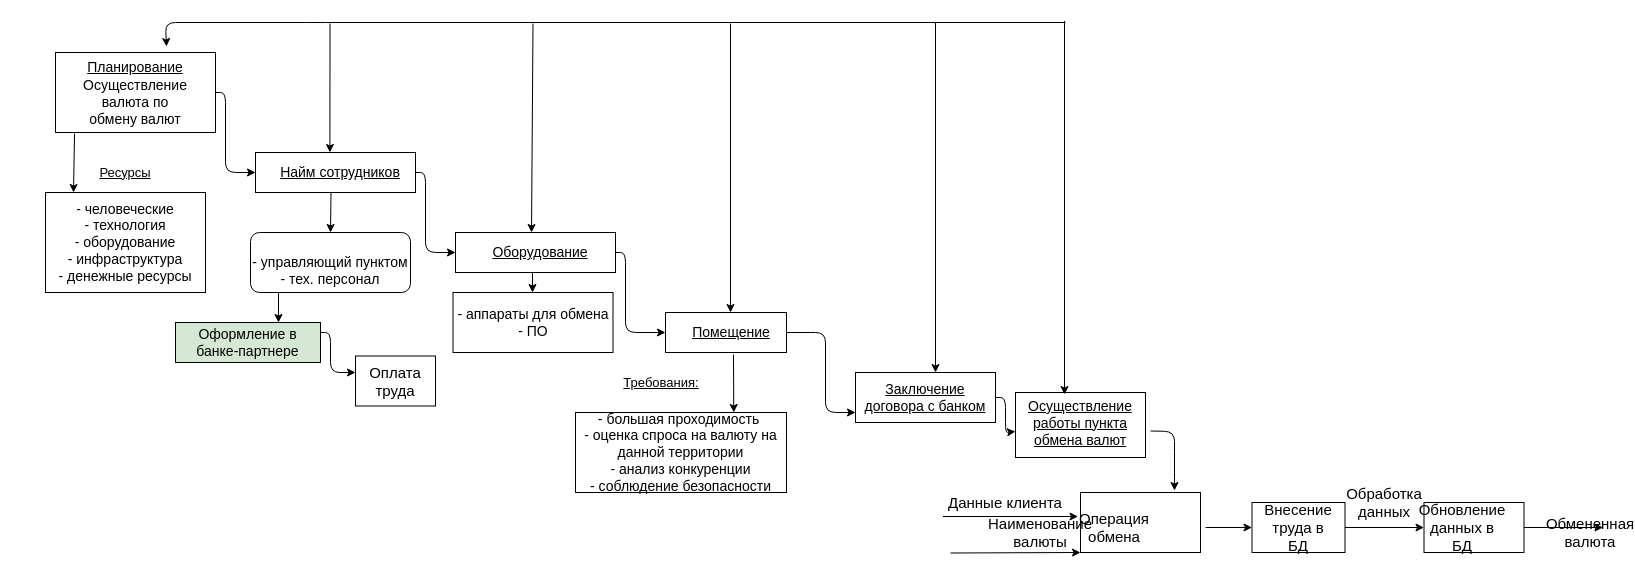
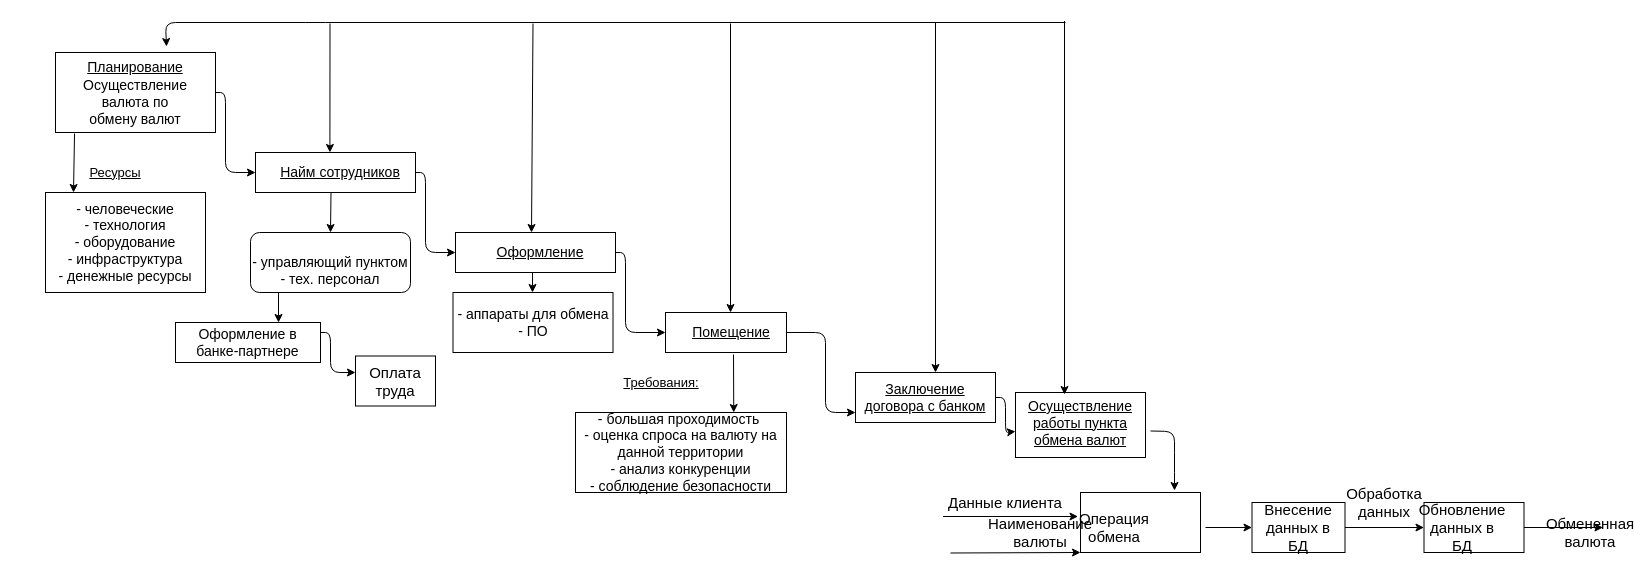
- <mxCell id="14" value="Ресурсы" style="text;html=1;strokeColor=none;fillColor=none;align=center;verticalAlign=middle;whiteSpace=wrap;rounded=0;fontStyle=4;fontSize=13;" parent="1" vertex="1"><mxGeometry x="105" y="162" width="40" height="20" as="geometry" /></mxCell>
+ <mxCell id="14" value="Ресурсы" style="text;html=1;strokeColor=none;fillColor=none;align=center;verticalAlign=middle;whiteSpace=wrap;rounded=0;fontStyle=4;fontSize=13;" parent="1" vertex="1"><mxGeometry x="95" y="162" width="40" height="20" as="geometry" /></mxCell>
- <mxCell id="19" value="Оборудование&lt;br&gt;" style="text;html=1;strokeColor=none;fillColor=none;align=center;verticalAlign=middle;whiteSpace=wrap;rounded=0;fontSize=14;fontStyle=4" parent="1" vertex="1"><mxGeometry x="425" y="224.5" width="230" height="55" as="geometry" /></mxCell>
+ <mxCell id="19" value="Оформление&lt;br&gt;" style="text;html=1;strokeColor=none;fillColor=none;align=center;verticalAlign=middle;whiteSpace=wrap;rounded=0;fontSize=14;fontStyle=4" parent="1" vertex="1"><mxGeometry x="425" y="224.5" width="230" height="55" as="geometry" /></mxCell>
- <mxCell id="32" value="Оформление в банке-партнере&lt;br&gt;" style="rounded=0;whiteSpace=wrap;html=1;fontSize=14;fillColor=#d5e8d4;" parent="1" vertex="1"><mxGeometry x="175" y="322" width="145" height="40" as="geometry" /></mxCell>
+ <mxCell id="32" value="Оформление в банке-партнере&lt;br&gt;" style="rounded=0;whiteSpace=wrap;html=1;fontSize=14;" parent="1" vertex="1"><mxGeometry x="175" y="322" width="145" height="40" as="geometry" /></mxCell>
- <mxCell id="49" value="Внесение труда в БД" style="text;html=1;strokeColor=none;fillColor=none;align=center;verticalAlign=middle;whiteSpace=wrap;rounded=0;fontSize=15;" parent="1" vertex="1"><mxGeometry x="1278" y="517" width="40" height="20" as="geometry" /></mxCell>
+ <mxCell id="49" value="Внесение данных в БД" style="text;html=1;strokeColor=none;fillColor=none;align=center;verticalAlign=middle;whiteSpace=wrap;rounded=0;fontSize=15;" parent="1" vertex="1"><mxGeometry x="1278" y="517" width="40" height="20" as="geometry" /></mxCell>
